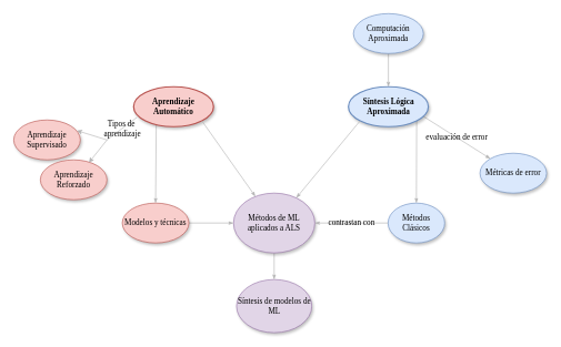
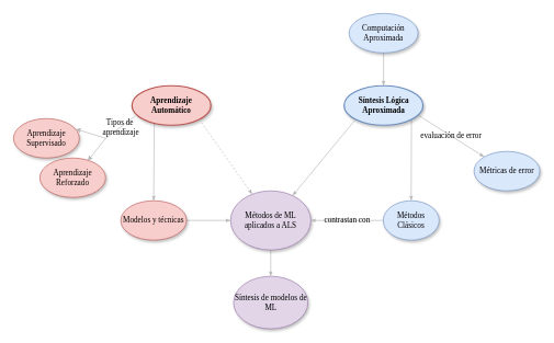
- <mxCell id="10" value="&lt;div&gt;&lt;br&gt;&lt;/div&gt;" style="edgeStyle=none;rounded=1;html=1;labelBackgroundColor=none;startArrow=none;startFill=0;startSize=5;endArrow=classicThin;endFill=1;endSize=5;jettySize=auto;orthogonalLoop=1;strokeColor=#B3B3B3;strokeWidth=1;fontFamily=Verdana;fontSize=12;exitX=1;exitY=1;exitDx=0;exitDy=0;" parent="1" source="9" target="7" edge="1"><mxGeometry x="0.006" relative="1" as="geometry"><mxPoint as="offset" /></mxGeometry></mxCell>
+ <mxCell id="10" value="&lt;div&gt;&lt;br&gt;&lt;/div&gt;" style="edgeStyle=none;rounded=1;html=1;labelBackgroundColor=none;startArrow=none;startFill=0;startSize=5;endArrow=classicThin;endFill=1;endSize=5;jettySize=auto;orthogonalLoop=1;strokeColor=#B3B3B3;strokeWidth=1;fontFamily=Verdana;fontSize=12;exitX=1;exitY=1;exitDx=0;exitDy=0;dashed=1;" parent="1" source="9" target="7" edge="1"><mxGeometry x="0.006" relative="1" as="geometry"><mxPoint as="offset" /></mxGeometry></mxCell>
